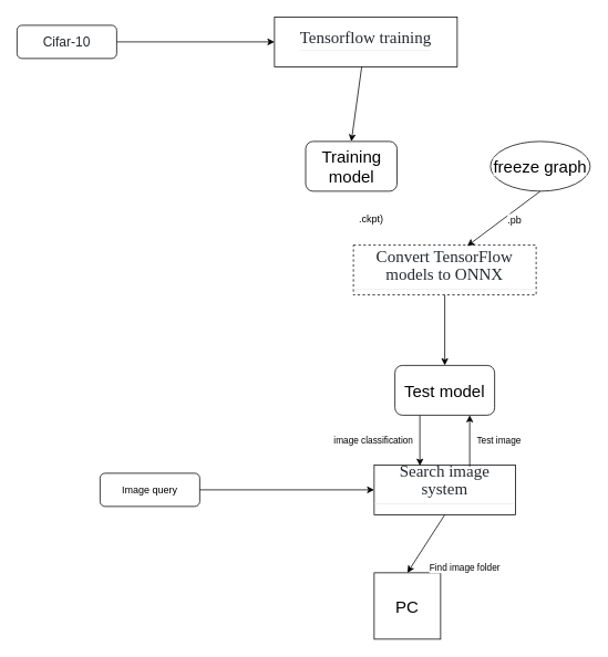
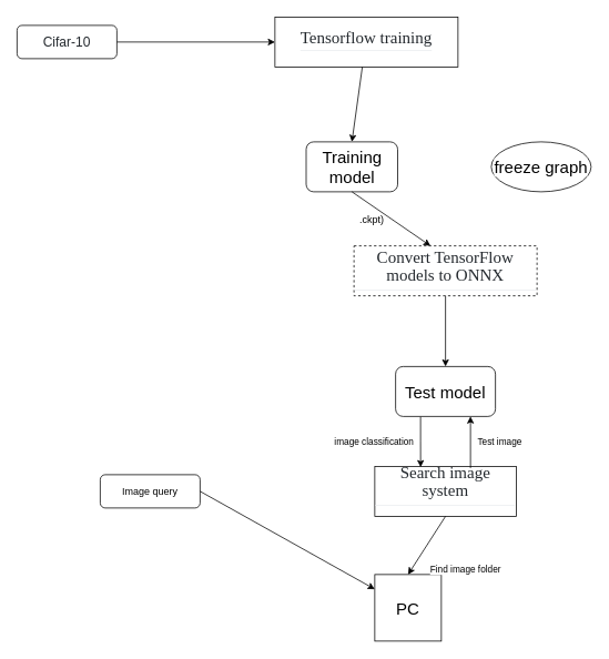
+ <mxCell id="17" value="" style="endArrow=classic;html=1;exitX=0.5;exitY=1;exitDx=0;exitDy=0;entryX=0.418;entryY=0;entryDx=0;entryDy=0;entryPerimeter=0;" edge="1" parent="1" source="13" target="16"><mxGeometry width="50" height="50" relative="1" as="geometry"><mxPoint x="510" y="400" as="sourcePoint" /><mxPoint x="560" y="350" as="targetPoint" /></mxGeometry></mxCell>
- <mxCell id="19" value="" style="endArrow=classic;html=1;exitX=0.5;exitY=1;exitDx=0;exitDy=0;entryX=0.623;entryY=0.017;entryDx=0;entryDy=0;entryPerimeter=0;" edge="1" parent="1" source="15" target="16"><mxGeometry width="50" height="50" relative="1" as="geometry"><mxPoint x="510" y="400" as="sourcePoint" /><mxPoint x="560" y="350" as="targetPoint" /></mxGeometry></mxCell>
- <mxCell id="20" value=".pb" style="text;html=1;align=center;verticalAlign=middle;resizable=0;points=[];labelBackgroundColor=#ffffff;" vertex="1" connectable="0" parent="19"><mxGeometry x="-0.228" y="3" relative="1" as="geometry"><mxPoint x="0.21" y="7.12" as="offset" /></mxGeometry></mxCell>
- <mxCell id="6" value="" style="endArrow=classic;html=1;exitX=1;exitY=0.5;exitDx=0;exitDy=0;entryX=0;entryY=0.5;entryDx=0;entryDy=0;" edge="1" parent="1" source="2" target="3"><mxGeometry width="50" height="50" relative="1" as="geometry"><mxPoint x="480" y="570" as="sourcePoint" /><mxPoint x="530" y="520" as="targetPoint" /></mxGeometry></mxCell>
+ <mxCell id="6" value="" style="endArrow=classic;html=1;exitX=1;exitY=0.5;exitDx=0;exitDy=0;" edge="1" parent="1" source="2" target="8"><mxGeometry width="50" height="50" relative="1" as="geometry"><mxPoint x="480" y="570" as="sourcePoint" /><mxPoint x="530" y="520" as="targetPoint" /></mxGeometry></mxCell>
